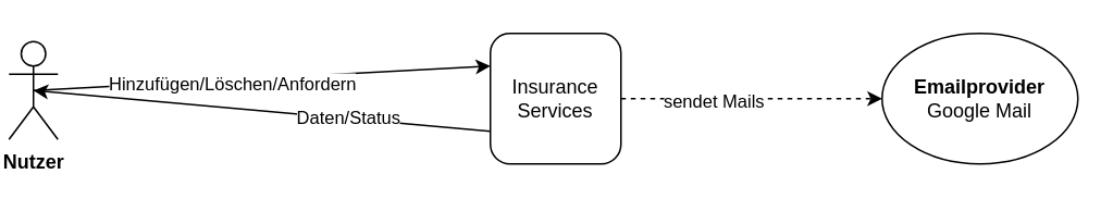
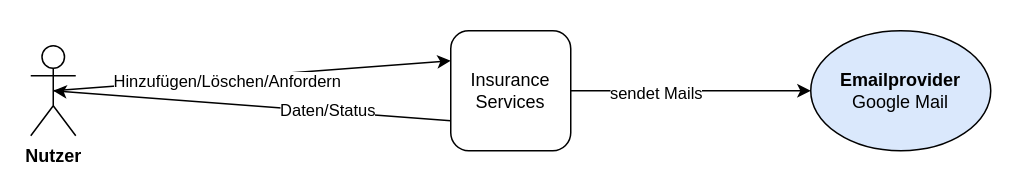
- <mxCell id="2" value="&lt;b&gt;Nutzer&lt;/b&gt;" style="shape=umlActor;verticalLabelPosition=bottom;verticalAlign=top;html=1;outlineConnect=0;" vertex="1" parent="1"><mxGeometry x="5" y="25" width="30" height="60" as="geometry" /></mxCell>
+ <mxCell id="2" value="&lt;b&gt;Nutzer&lt;/b&gt;" style="shape=umlActor;verticalLabelPosition=bottom;verticalAlign=top;html=1;outlineConnect=0;" vertex="1" parent="1"><mxGeometry x="20" y="30" width="30" height="60" as="geometry" /></mxCell>
- <mxCell id="5" value="" style="endArrow=classic;html=1;rounded=0;exitX=1;exitY=0.5;exitDx=0;exitDy=0;entryX=0;entryY=0.5;entryDx=0;entryDy=0;dashed=1;" edge="1" parent="1" source="4" target="3"><mxGeometry width="50" height="50" relative="1" as="geometry"><mxPoint x="540" y="260" as="sourcePoint" /><mxPoint x="590" y="210" as="targetPoint" /></mxGeometry></mxCell>
+ <mxCell id="5" value="" style="endArrow=classic;html=1;rounded=0;exitX=1;exitY=0.5;exitDx=0;exitDy=0;entryX=0;entryY=0.5;entryDx=0;entryDy=0;" edge="1" parent="1" source="4" target="3"><mxGeometry width="50" height="50" relative="1" as="geometry"><mxPoint x="540" y="260" as="sourcePoint" /><mxPoint x="590" y="210" as="targetPoint" /></mxGeometry></mxCell>
- <mxCell id="3" value="&lt;b&gt;Emailprovider&lt;/b&gt;&lt;br&gt;Google Mail" style="ellipse;whiteSpace=wrap;html=1;" vertex="1" parent="1"><mxGeometry x="540" y="20" width="120" height="80" as="geometry" /></mxCell>
+ <mxCell id="3" value="&lt;b&gt;Emailprovider&lt;/b&gt;&lt;br&gt;Google Mail" style="ellipse;whiteSpace=wrap;html=1;fillColor=#dae8fc;" vertex="1" parent="1"><mxGeometry x="540" y="20" width="120" height="80" as="geometry" /></mxCell>
